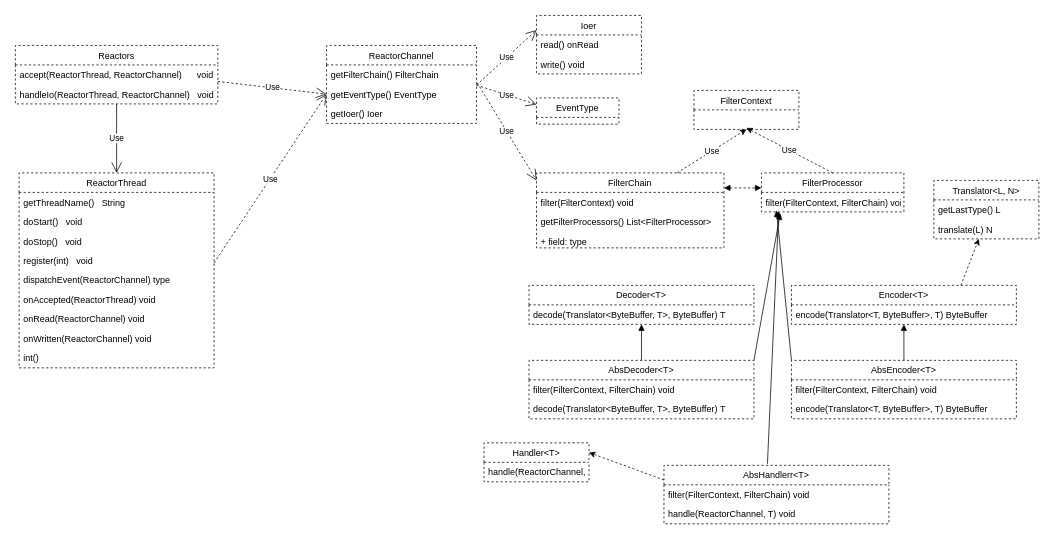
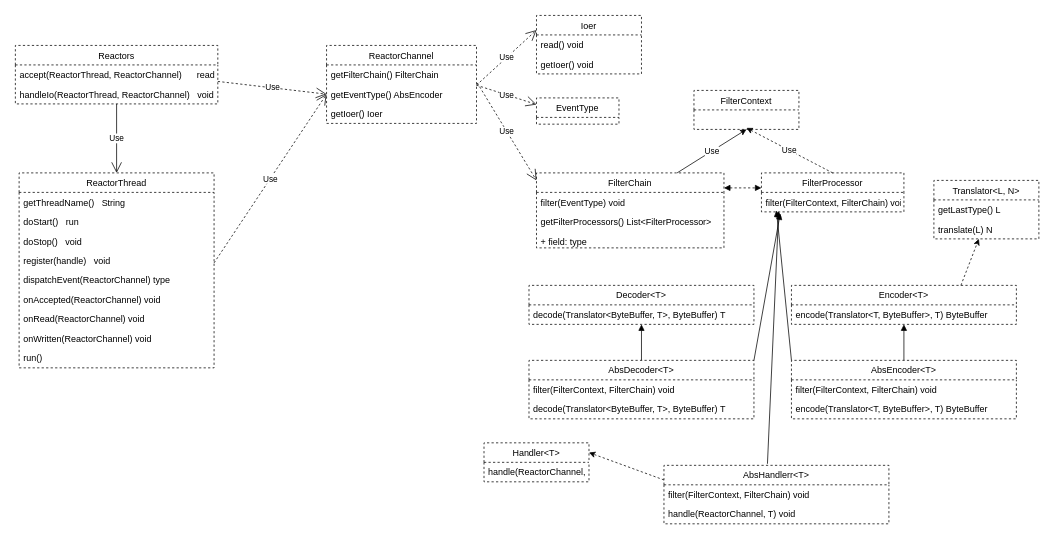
- <mxCell id="23" value="read() onRead" style="text;strokeColor=none;fillColor=none;align=left;verticalAlign=top;spacingLeft=4;spacingRight=4;overflow=hidden;rotatable=0;points=[[0,0.5],[1,0.5]];portConstraint=eastwest;" parent="22" vertex="1"><mxGeometry y="26" width="140" height="26" as="geometry" /></mxCell>
+ <mxCell id="23" value="read() void" style="text;strokeColor=none;fillColor=none;align=left;verticalAlign=top;spacingLeft=4;spacingRight=4;overflow=hidden;rotatable=0;points=[[0,0.5],[1,0.5]];portConstraint=eastwest;" parent="22" vertex="1"><mxGeometry y="26" width="140" height="26" as="geometry" /></mxCell>
- <mxCell id="24" value="write() void" style="text;strokeColor=none;fillColor=none;align=left;verticalAlign=top;spacingLeft=4;spacingRight=4;overflow=hidden;rotatable=0;points=[[0,0.5],[1,0.5]];portConstraint=eastwest;" parent="22" vertex="1"><mxGeometry y="52" width="140" height="26" as="geometry" /></mxCell>
+ <mxCell id="24" value="getIoer() void" style="text;strokeColor=none;fillColor=none;align=left;verticalAlign=top;spacingLeft=4;spacingRight=4;overflow=hidden;rotatable=0;points=[[0,0.5],[1,0.5]];portConstraint=eastwest;" parent="22" vertex="1"><mxGeometry y="52" width="140" height="26" as="geometry" /></mxCell>
- <mxCell id="14" value="accept(ReactorThread, ReactorChannel)      void" style="text;strokeColor=none;fillColor=none;align=left;verticalAlign=top;spacingLeft=4;spacingRight=4;overflow=hidden;rotatable=0;points=[[0,0.5],[1,0.5]];portConstraint=eastwest;" parent="13" vertex="1"><mxGeometry y="26" width="270" height="26" as="geometry" /></mxCell>
+ <mxCell id="14" value="accept(ReactorThread, ReactorChannel)      read" style="text;strokeColor=none;fillColor=none;align=left;verticalAlign=top;spacingLeft=4;spacingRight=4;overflow=hidden;rotatable=0;points=[[0,0.5],[1,0.5]];portConstraint=eastwest;" parent="13" vertex="1"><mxGeometry y="26" width="270" height="26" as="geometry" /></mxCell>
- <mxCell id="18" value="getEventType() EventType" style="text;strokeColor=none;fillColor=none;align=left;verticalAlign=top;spacingLeft=4;spacingRight=4;overflow=hidden;rotatable=0;points=[[0,0.5],[1,0.5]];portConstraint=eastwest;" parent="16" vertex="1"><mxGeometry y="52" width="200" height="26" as="geometry" /></mxCell>
+ <mxCell id="18" value="getEventType() AbsEncoder" style="text;strokeColor=none;fillColor=none;align=left;verticalAlign=top;spacingLeft=4;spacingRight=4;overflow=hidden;rotatable=0;points=[[0,0.5],[1,0.5]];portConstraint=eastwest;" parent="16" vertex="1"><mxGeometry y="52" width="200" height="26" as="geometry" /></mxCell>
- <mxCell id="28" value="Use" style="edgeStyle=none;rounded=0;orthogonalLoop=1;jettySize=auto;html=1;exitX=0.75;exitY=0;exitDx=0;exitDy=0;entryX=0.5;entryY=1;entryDx=0;entryDy=0;dashed=1;startArrow=none;startFill=0;" parent="1" source="29" target="38" edge="1"><mxGeometry relative="1" as="geometry" /></mxCell>
+ <mxCell id="28" value="Use" style="edgeStyle=none;rounded=0;orthogonalLoop=1;jettySize=auto;html=1;exitX=0.75;exitY=0;exitDx=0;exitDy=0;entryX=0.5;entryY=1;entryDx=0;entryDy=0;dashed=0;startArrow=none;startFill=0;" parent="1" source="29" target="38" edge="1"><mxGeometry relative="1" as="geometry" /></mxCell>
- <mxCell id="30" value="filter(FilterContext) void" style="text;strokeColor=none;fillColor=none;align=left;verticalAlign=top;spacingLeft=4;spacingRight=4;overflow=hidden;rotatable=0;points=[[0,0.5],[1,0.5]];portConstraint=eastwest;" parent="29" vertex="1"><mxGeometry y="26" width="250" height="26" as="geometry" /></mxCell>
+ <mxCell id="30" value="filter(EventType) void" style="text;strokeColor=none;fillColor=none;align=left;verticalAlign=top;spacingLeft=4;spacingRight=4;overflow=hidden;rotatable=0;points=[[0,0.5],[1,0.5]];portConstraint=eastwest;" parent="29" vertex="1"><mxGeometry y="26" width="250" height="26" as="geometry" /></mxCell>
- <mxCell id="4" value="doStart()   void" style="text;strokeColor=none;fillColor=none;align=left;verticalAlign=top;spacingLeft=4;spacingRight=4;overflow=hidden;rotatable=0;points=[[0,0.5],[1,0.5]];portConstraint=eastwest;" parent="2" vertex="1"><mxGeometry y="52" width="260" height="26" as="geometry" /></mxCell>
+ <mxCell id="4" value="doStart()   run" style="text;strokeColor=none;fillColor=none;align=left;verticalAlign=top;spacingLeft=4;spacingRight=4;overflow=hidden;rotatable=0;points=[[0,0.5],[1,0.5]];portConstraint=eastwest;" parent="2" vertex="1"><mxGeometry y="52" width="260" height="26" as="geometry" /></mxCell>
- <mxCell id="6" value="register(int)   void" style="text;strokeColor=none;fillColor=none;align=left;verticalAlign=top;spacingLeft=4;spacingRight=4;overflow=hidden;rotatable=0;points=[[0,0.5],[1,0.5]];portConstraint=eastwest;" parent="2" vertex="1"><mxGeometry y="104" width="260" height="26" as="geometry" /></mxCell>
+ <mxCell id="6" value="register(handle)   void" style="text;strokeColor=none;fillColor=none;align=left;verticalAlign=top;spacingLeft=4;spacingRight=4;overflow=hidden;rotatable=0;points=[[0,0.5],[1,0.5]];portConstraint=eastwest;" parent="2" vertex="1"><mxGeometry y="104" width="260" height="26" as="geometry" /></mxCell>
- <mxCell id="8" value="onAccepted(ReactorThread) void" style="text;strokeColor=none;fillColor=none;align=left;verticalAlign=top;spacingLeft=4;spacingRight=4;overflow=hidden;rotatable=0;points=[[0,0.5],[1,0.5]];portConstraint=eastwest;" parent="2" vertex="1"><mxGeometry y="156" width="260" height="26" as="geometry" /></mxCell>
+ <mxCell id="8" value="onAccepted(ReactorChannel) void" style="text;strokeColor=none;fillColor=none;align=left;verticalAlign=top;spacingLeft=4;spacingRight=4;overflow=hidden;rotatable=0;points=[[0,0.5],[1,0.5]];portConstraint=eastwest;" parent="2" vertex="1"><mxGeometry y="156" width="260" height="26" as="geometry" /></mxCell>
- <mxCell id="11" value="int()" style="text;strokeColor=none;fillColor=none;align=left;verticalAlign=top;spacingLeft=4;spacingRight=4;overflow=hidden;rotatable=0;points=[[0,0.5],[1,0.5]];portConstraint=eastwest;" vertex="1" parent="2"><mxGeometry y="234" width="260" height="26" as="geometry" /></mxCell>
+ <mxCell id="11" value="run()" style="text;strokeColor=none;fillColor=none;align=left;verticalAlign=top;spacingLeft=4;spacingRight=4;overflow=hidden;rotatable=0;points=[[0,0.5],[1,0.5]];portConstraint=eastwest;" vertex="1" parent="2"><mxGeometry y="234" width="260" height="26" as="geometry" /></mxCell>
